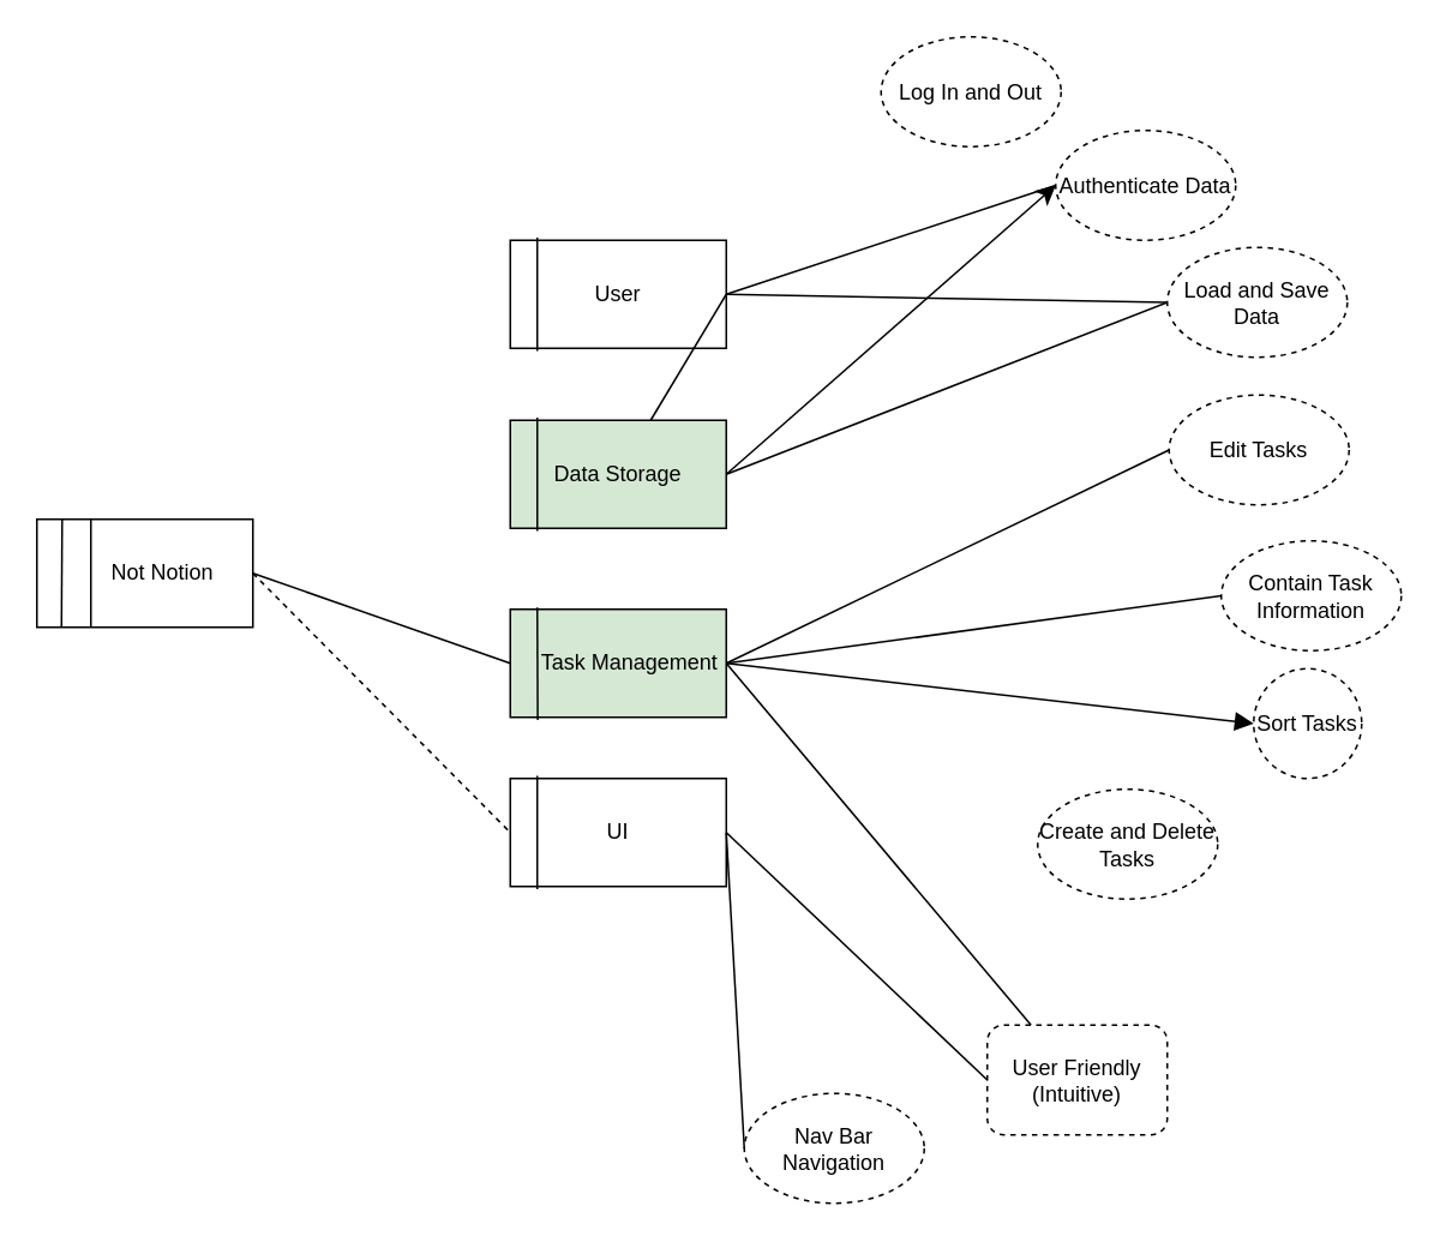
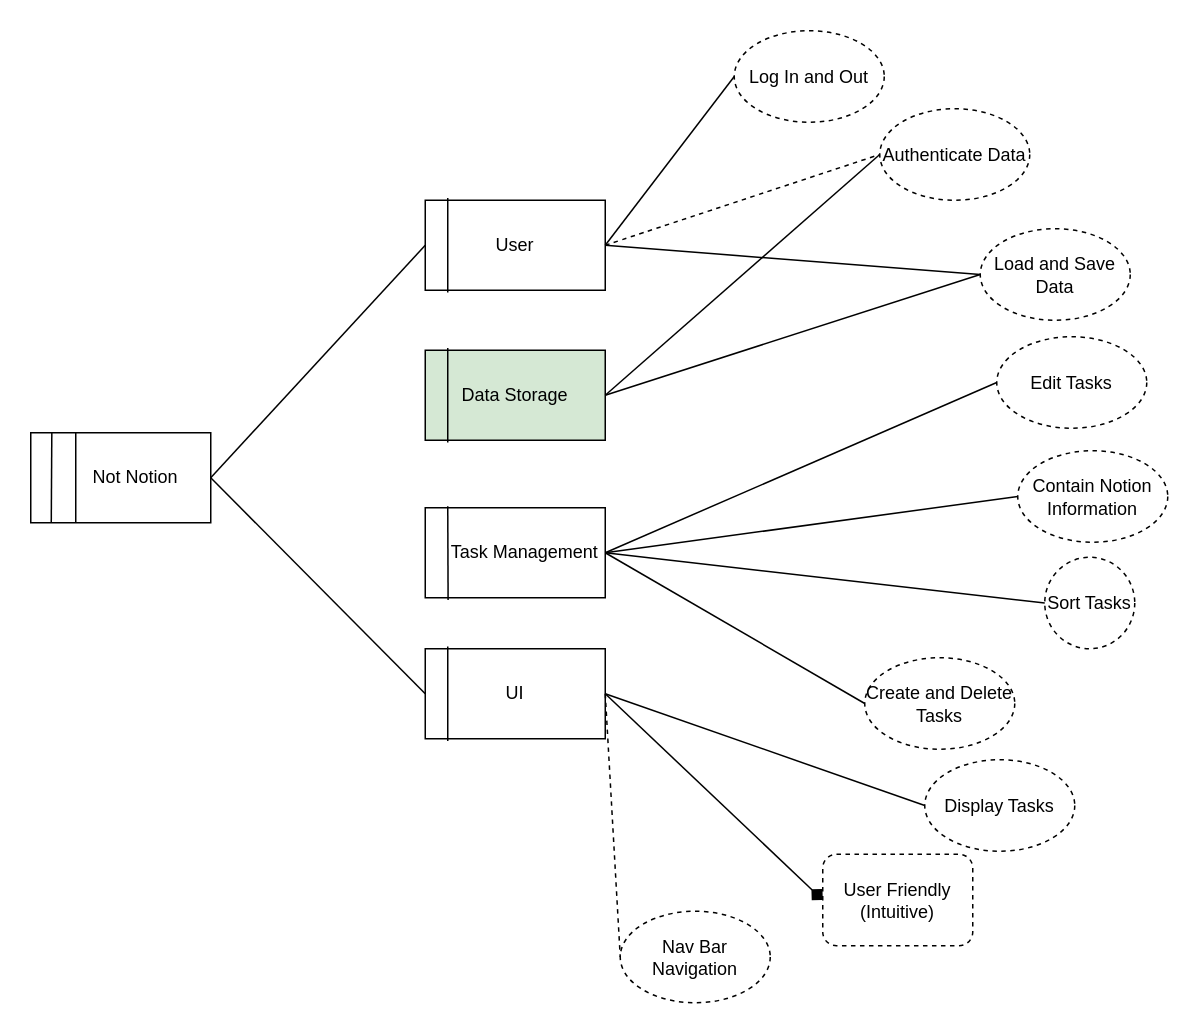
- <mxCell id="13" value="" style="endArrow=classic;html=1;rounded=0;fontSize=12;startSize=8;endSize=8;curved=1;exitX=1;exitY=0.5;exitDx=0;exitDy=0;entryX=0;entryY=0.5;entryDx=0;entryDy=0;" edge="1" parent="1" source="6" target="11"><mxGeometry width="50" height="50" relative="1" as="geometry"><mxPoint x="537" y="329" as="sourcePoint" /><mxPoint x="587" y="279" as="targetPoint" /></mxGeometry></mxCell>
+ <mxCell id="13" value="" style="endArrow=none;html=1;rounded=0;fontSize=12;startSize=8;endSize=8;curved=1;exitX=1;exitY=0.5;exitDx=0;exitDy=0;entryX=0;entryY=0.5;entryDx=0;entryDy=0;" edge="1" parent="1" source="6" target="11"><mxGeometry width="50" height="50" relative="1" as="geometry"><mxPoint x="537" y="329" as="sourcePoint" /><mxPoint x="587" y="279" as="targetPoint" /></mxGeometry></mxCell>
- <mxCell id="14" value="" style="endArrow=none;html=1;rounded=0;fontSize=12;startSize=8;endSize=8;curved=1;exitX=1;exitY=0.5;exitDx=0;exitDy=0;entryX=0;entryY=0.5;entryDx=0;entryDy=0;" edge="1" parent="1" source="5" target="11"><mxGeometry width="50" height="50" relative="1" as="geometry"><mxPoint x="537" y="329" as="sourcePoint" /><mxPoint x="587" y="279" as="targetPoint" /></mxGeometry></mxCell>
+ <mxCell id="14" value="" style="endArrow=none;html=1;rounded=0;fontSize=12;startSize=8;endSize=8;curved=1;exitX=1;exitY=0.5;exitDx=0;exitDy=0;entryX=0;entryY=0.5;entryDx=0;entryDy=0;dashed=1;" edge="1" parent="1" source="5" target="11"><mxGeometry width="50" height="50" relative="1" as="geometry"><mxPoint x="537" y="329" as="sourcePoint" /><mxPoint x="587" y="279" as="targetPoint" /></mxGeometry></mxCell>
- <mxCell id="12" value="Load and Save Data" style="ellipse;whiteSpace=wrap;html=1;align=center;dashed=1;" vertex="1" parent="1"><mxGeometry x="648" y="137" width="100" height="61" as="geometry" /></mxCell>
+ <mxCell id="12" value="Load and Save Data" style="ellipse;whiteSpace=wrap;html=1;align=center;dashed=1;" vertex="1" parent="1"><mxGeometry x="653" y="152" width="100" height="61" as="geometry" /></mxCell>
- <mxCell id="26" value="" style="endArrow=none;html=1;rounded=0;fontSize=12;startSize=8;endSize=8;curved=1;exitX=1;exitY=0.5;exitDx=0;exitDy=0;" edge="1" parent="1" source="5" target="6"><mxGeometry width="50" height="50" relative="1" as="geometry"><mxPoint x="484" y="388" as="sourcePoint" /><mxPoint x="534" y="338" as="targetPoint" /></mxGeometry></mxCell>
+ <mxCell id="26" value="" style="endArrow=none;html=1;rounded=0;fontSize=12;startSize=8;endSize=8;curved=1;exitX=1;exitY=0.5;exitDx=0;exitDy=0;entryX=0;entryY=0.5;entryDx=0;entryDy=0;" edge="1" parent="1" source="5" target="25"><mxGeometry width="50" height="50" relative="1" as="geometry"><mxPoint x="484" y="388" as="sourcePoint" /><mxPoint x="534" y="338" as="targetPoint" /></mxGeometry></mxCell>
+ <mxCell id="31" value="" style="endArrow=none;html=1;rounded=0;fontSize=12;startSize=8;endSize=8;curved=1;exitX=1;exitY=0.5;exitDx=0;exitDy=0;entryX=0;entryY=0.5;entryDx=0;entryDy=0;" edge="1" parent="1" source="2" target="5"><mxGeometry width="50" height="50" relative="1" as="geometry"><mxPoint x="160" y="338" as="sourcePoint" /><mxPoint x="303" y="388" as="targetPoint" /></mxGeometry></mxCell>
- <mxCell id="27" value="Edit Tasks" style="ellipse;whiteSpace=wrap;html=1;align=center;dashed=1;" vertex="1" parent="1"><mxGeometry x="649" y="219" width="100" height="61" as="geometry" /></mxCell>
+ <mxCell id="27" value="Edit Tasks" style="ellipse;whiteSpace=wrap;html=1;align=center;dashed=1;" vertex="1" parent="1"><mxGeometry x="664" y="224" width="100" height="61" as="geometry" /></mxCell>
- <mxCell id="33" value="Contain Task Information" style="ellipse;whiteSpace=wrap;html=1;align=center;dashed=1;" vertex="1" parent="1"><mxGeometry x="678" y="300" width="100" height="61" as="geometry" /></mxCell>
+ <mxCell id="33" value="Contain Notion Information" style="ellipse;whiteSpace=wrap;html=1;align=center;dashed=1;" vertex="1" parent="1"><mxGeometry x="678" y="300" width="100" height="61" as="geometry" /></mxCell>
- <mxCell id="30" value="" style="endArrow=none;html=1;rounded=0;fontSize=12;startSize=8;endSize=8;curved=1;exitX=1;exitY=0.5;exitDx=0;exitDy=0;entryX=0;entryY=0.5;entryDx=0;entryDy=0;" edge="1" parent="1" source="2" target="7"><mxGeometry width="50" height="50" relative="1" as="geometry"><mxPoint x="290" y="388" as="sourcePoint" /><mxPoint x="340" y="338" as="targetPoint" /></mxGeometry></mxCell>
- <mxCell id="7" value="&amp;nbsp; &amp;nbsp; Task Management" style="rounded=0;whiteSpace=wrap;html=1;fillColor=#d5e8d4;" vertex="1" parent="1"><mxGeometry x="283" y="338" width="120" height="60" as="geometry" /></mxCell>
+ <mxCell id="7" value="&amp;nbsp; &amp;nbsp; Task Management" style="rounded=0;whiteSpace=wrap;html=1;" vertex="1" parent="1"><mxGeometry x="283" y="338" width="120" height="60" as="geometry" /></mxCell>
- <mxCell id="29" value="" style="endArrow=none;html=1;rounded=0;fontSize=12;startSize=8;endSize=8;curved=1;exitX=1;exitY=0.5;exitDx=0;exitDy=0;entryX=0;entryY=0.5;entryDx=0;entryDy=0;dashed=1;" edge="1" parent="1" source="2" target="19"><mxGeometry width="50" height="50" relative="1" as="geometry"><mxPoint x="187" y="348" as="sourcePoint" /><mxPoint x="237" y="298" as="targetPoint" /></mxGeometry></mxCell>
+ <mxCell id="29" value="" style="endArrow=none;html=1;rounded=0;fontSize=12;startSize=8;endSize=8;curved=1;exitX=1;exitY=0.5;exitDx=0;exitDy=0;entryX=0;entryY=0.5;entryDx=0;entryDy=0;" edge="1" parent="1" source="2" target="19"><mxGeometry width="50" height="50" relative="1" as="geometry"><mxPoint x="187" y="348" as="sourcePoint" /><mxPoint x="237" y="298" as="targetPoint" /></mxGeometry></mxCell>
- <mxCell id="35" value="" style="endArrow=block;html=1;rounded=0;fontSize=12;startSize=8;endSize=8;curved=1;exitX=1;exitY=0.5;exitDx=0;exitDy=0;entryX=0;entryY=0.5;entryDx=0;entryDy=0;" edge="1" parent="1" source="7" target="32"><mxGeometry width="50" height="50" relative="1" as="geometry"><mxPoint x="423" y="388" as="sourcePoint" /><mxPoint x="663" y="380" as="targetPoint" /></mxGeometry></mxCell>
+ <mxCell id="35" value="" style="endArrow=none;html=1;rounded=0;fontSize=12;startSize=8;endSize=8;curved=1;exitX=1;exitY=0.5;exitDx=0;exitDy=0;entryX=0;entryY=0.5;entryDx=0;entryDy=0;" edge="1" parent="1" source="7" target="32"><mxGeometry width="50" height="50" relative="1" as="geometry"><mxPoint x="423" y="388" as="sourcePoint" /><mxPoint x="663" y="380" as="targetPoint" /></mxGeometry></mxCell>
- <mxCell id="18" value="" style="endArrow=none;html=1;rounded=0;fontSize=12;startSize=8;endSize=8;curved=1;exitX=1;exitY=0.5;exitDx=0;exitDy=0;" edge="1" parent="1" source="7" target="23"><mxGeometry width="50" height="50" relative="1" as="geometry"><mxPoint x="537" y="329" as="sourcePoint" /><mxPoint x="587" y="279" as="targetPoint" /></mxGeometry></mxCell>
+ <mxCell id="18" value="" style="endArrow=none;html=1;rounded=0;fontSize=12;startSize=8;endSize=8;curved=1;exitX=1;exitY=0.5;exitDx=0;exitDy=0;entryX=0;entryY=0.5;entryDx=0;entryDy=0;" edge="1" parent="1" source="7" target="17"><mxGeometry width="50" height="50" relative="1" as="geometry"><mxPoint x="537" y="329" as="sourcePoint" /><mxPoint x="587" y="279" as="targetPoint" /></mxGeometry></mxCell>
+ <mxCell id="22" value="" style="endArrow=none;html=1;rounded=0;fontSize=12;startSize=8;endSize=8;curved=1;exitX=1;exitY=0.5;exitDx=0;exitDy=0;entryX=0;entryY=0.5;entryDx=0;entryDy=0;" edge="1" parent="1" source="19" target="21"><mxGeometry width="50" height="50" relative="1" as="geometry"><mxPoint x="484" y="388" as="sourcePoint" /><mxPoint x="534" y="338" as="targetPoint" /></mxGeometry></mxCell>
+ <mxCell id="21" value="Display Tasks" style="ellipse;whiteSpace=wrap;html=1;align=center;dashed=1;" vertex="1" parent="1"><mxGeometry x="616" y="506" width="100" height="61" as="geometry" /></mxCell>
- <mxCell id="37" value="" style="endArrow=none;html=1;rounded=0;fontSize=12;startSize=8;endSize=8;curved=1;exitX=1;exitY=0.5;exitDx=0;exitDy=0;entryX=0;entryY=0.5;entryDx=0;entryDy=0;" edge="1" parent="1" source="19" target="36"><mxGeometry width="50" height="50" relative="1" as="geometry"><mxPoint x="413" y="472" as="sourcePoint" /><mxPoint x="558" y="610" as="targetPoint" /></mxGeometry></mxCell>
+ <mxCell id="37" value="" style="endArrow=none;html=1;rounded=0;fontSize=12;startSize=8;endSize=8;curved=1;exitX=1;exitY=0.5;exitDx=0;exitDy=0;entryX=0;entryY=0.5;entryDx=0;entryDy=0;dashed=1;" edge="1" parent="1" source="19" target="36"><mxGeometry width="50" height="50" relative="1" as="geometry"><mxPoint x="413" y="472" as="sourcePoint" /><mxPoint x="558" y="610" as="targetPoint" /></mxGeometry></mxCell>
- <mxCell id="24" value="" style="endArrow=none;html=1;rounded=0;fontSize=12;startSize=8;endSize=8;curved=1;exitX=1;exitY=0.5;exitDx=0;exitDy=0;entryX=0;entryY=0.5;entryDx=0;entryDy=0;" edge="1" parent="1" source="19" target="23"><mxGeometry width="50" height="50" relative="1" as="geometry"><mxPoint x="484" y="388" as="sourcePoint" /><mxPoint x="534" y="338" as="targetPoint" /></mxGeometry></mxCell>
+ <mxCell id="24" value="" style="endArrow=diamond;html=1;rounded=0;fontSize=12;startSize=8;endSize=8;curved=1;exitX=1;exitY=0.5;exitDx=0;exitDy=0;entryX=0;entryY=0.5;entryDx=0;entryDy=0;" edge="1" parent="1" source="19" target="23"><mxGeometry width="50" height="50" relative="1" as="geometry"><mxPoint x="484" y="388" as="sourcePoint" /><mxPoint x="534" y="338" as="targetPoint" /></mxGeometry></mxCell>
